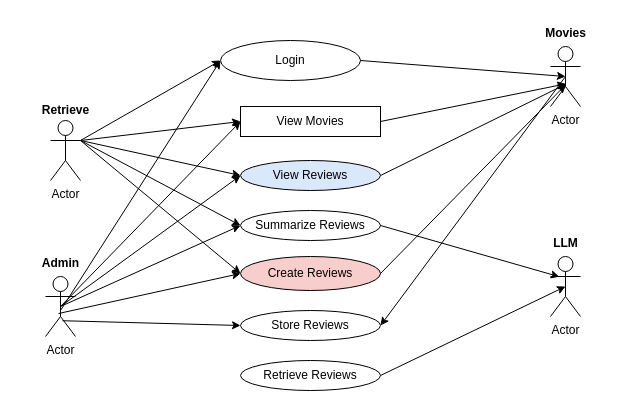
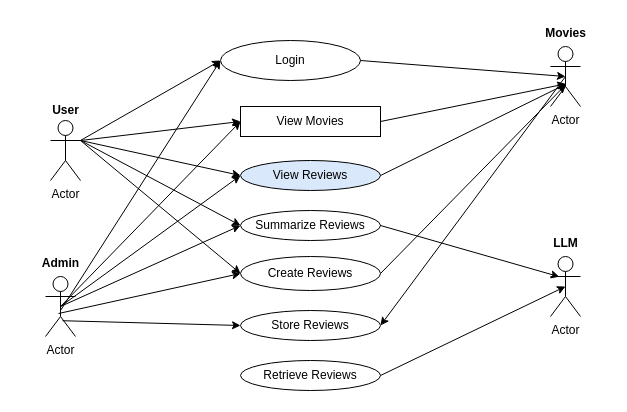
- <mxCell id="6" value="Retrieve" style="text;align=center;fontStyle=1;verticalAlign=middle;spacingLeft=3;spacingRight=3;strokeColor=none;rotatable=0;points=[[0,0.5],[1,0.5]];portConstraint=eastwest;html=1;" vertex="1" parent="1"><mxGeometry x="25" y="97" width="80" height="26" as="geometry" /></mxCell>
+ <mxCell id="6" value="User" style="text;align=center;fontStyle=1;verticalAlign=middle;spacingLeft=3;spacingRight=3;strokeColor=none;rotatable=0;points=[[0,0.5],[1,0.5]];portConstraint=eastwest;html=1;" vertex="1" parent="1"><mxGeometry x="25" y="97" width="80" height="26" as="geometry" /></mxCell>
- <mxCell id="14" value="Create Reviews" style="ellipse;whiteSpace=wrap;html=1;fillColor=#f8cecc;" vertex="1" parent="1"><mxGeometry x="240" y="256" width="140" height="34" as="geometry" /></mxCell>
+ <mxCell id="14" value="Create Reviews" style="ellipse;whiteSpace=wrap;html=1;" vertex="1" parent="1"><mxGeometry x="240" y="256" width="140" height="34" as="geometry" /></mxCell>
